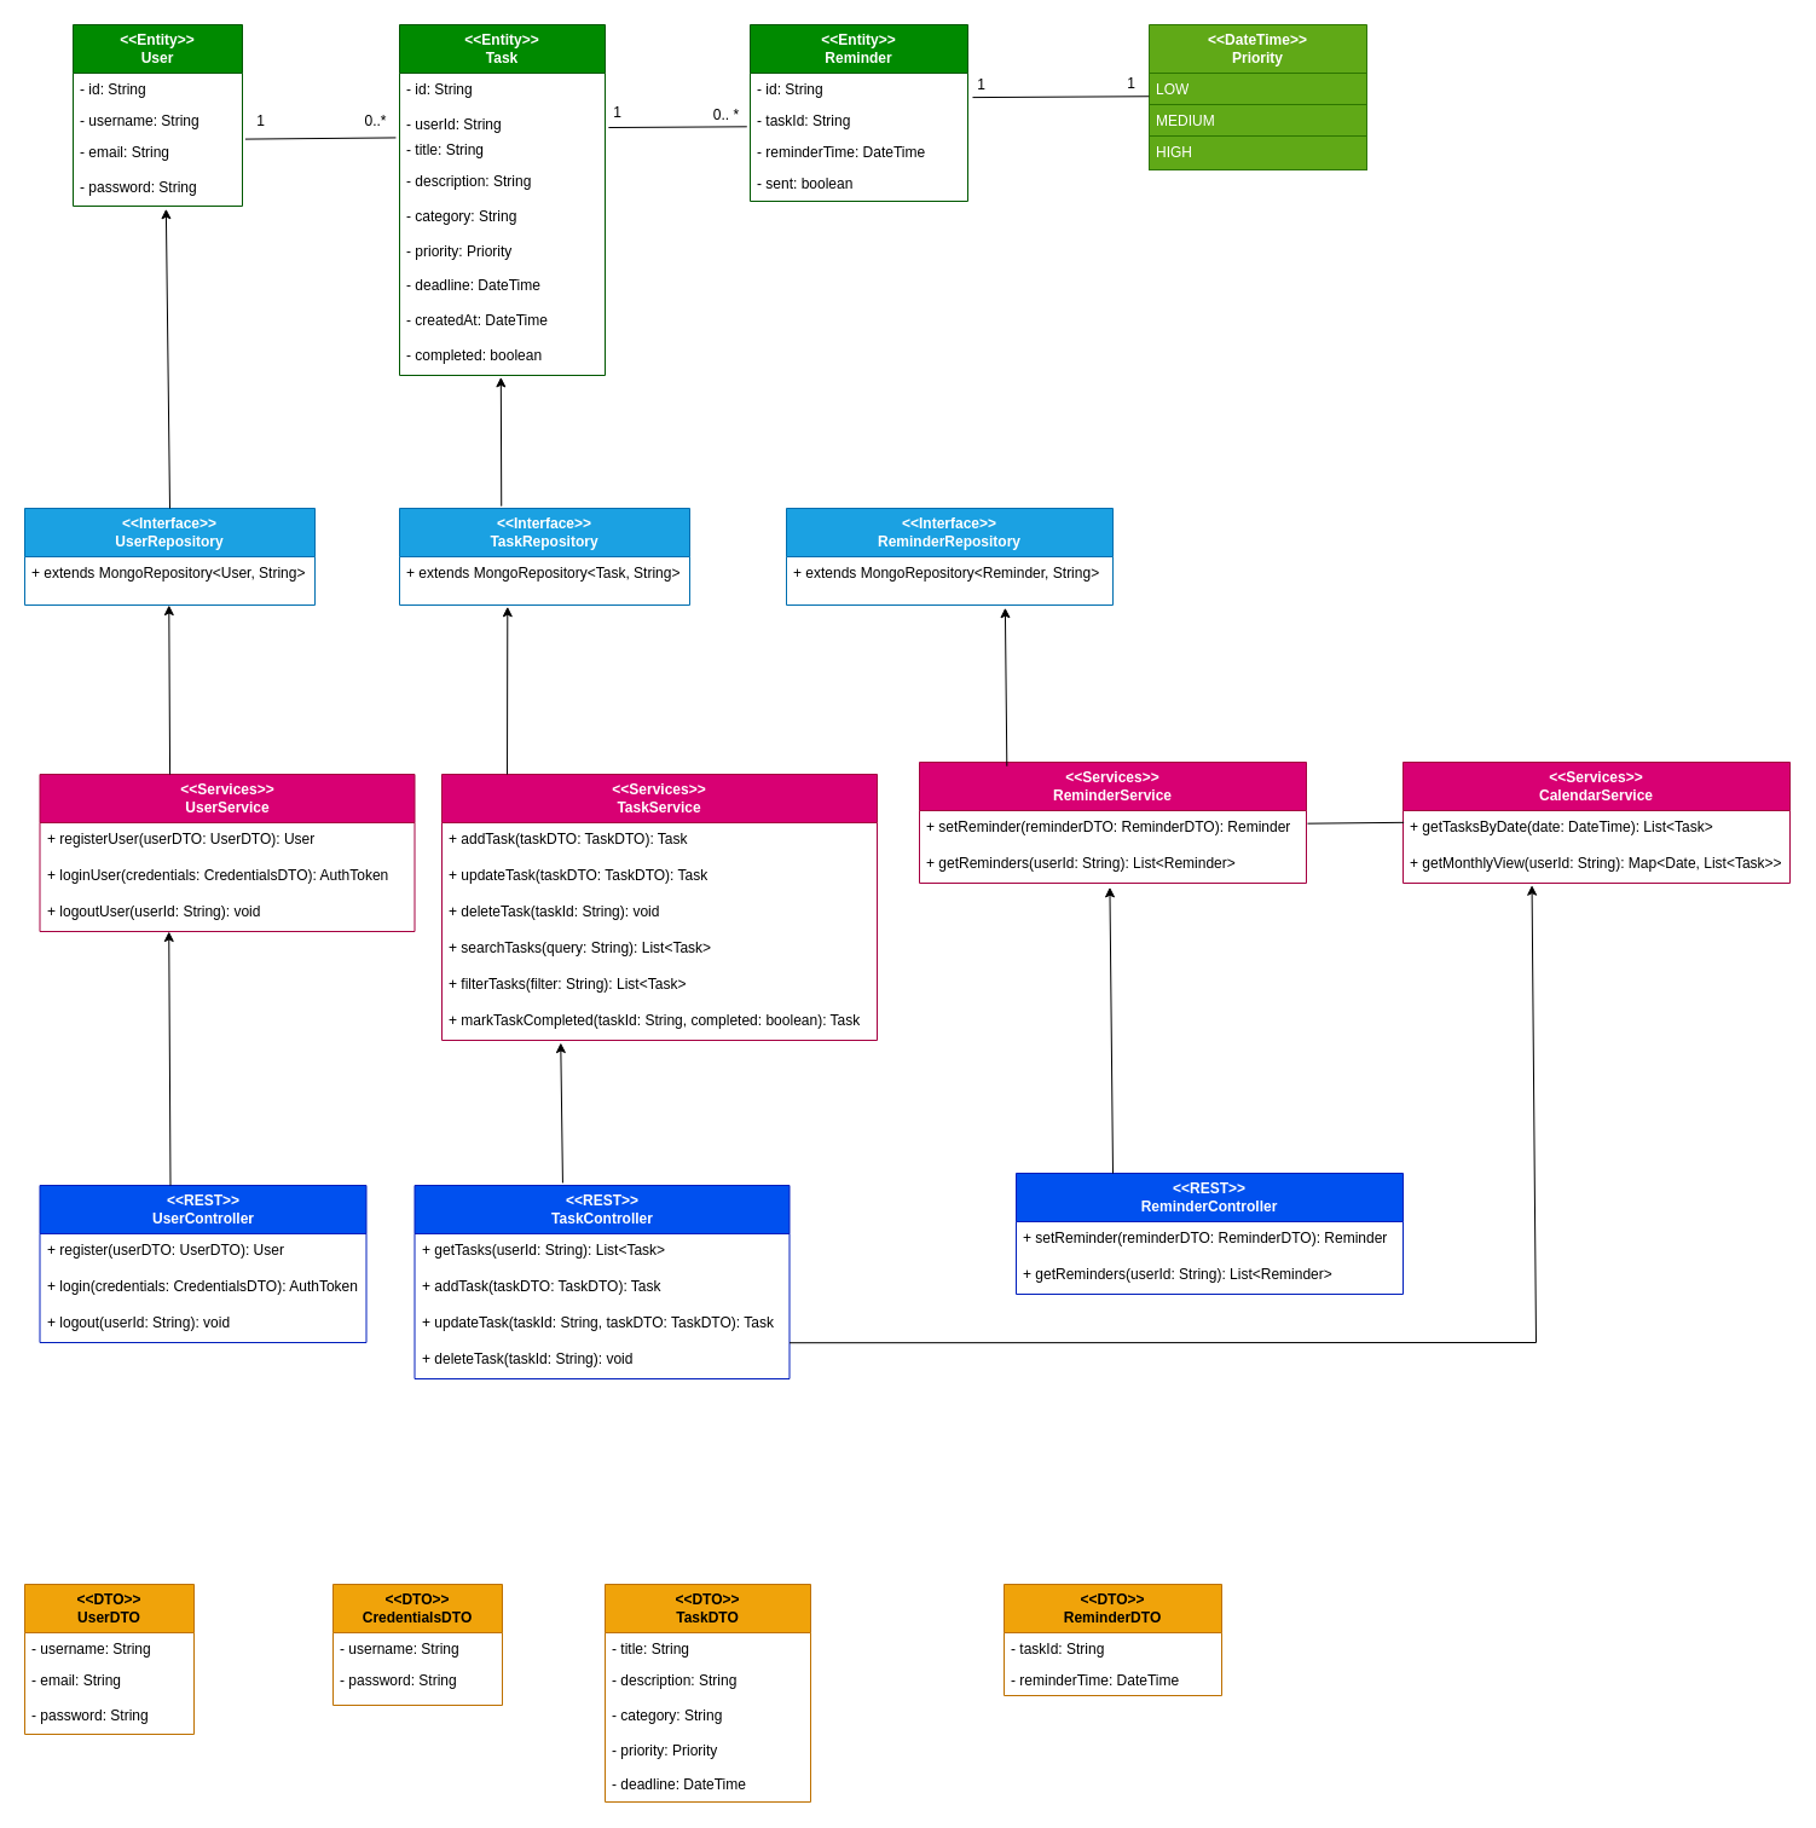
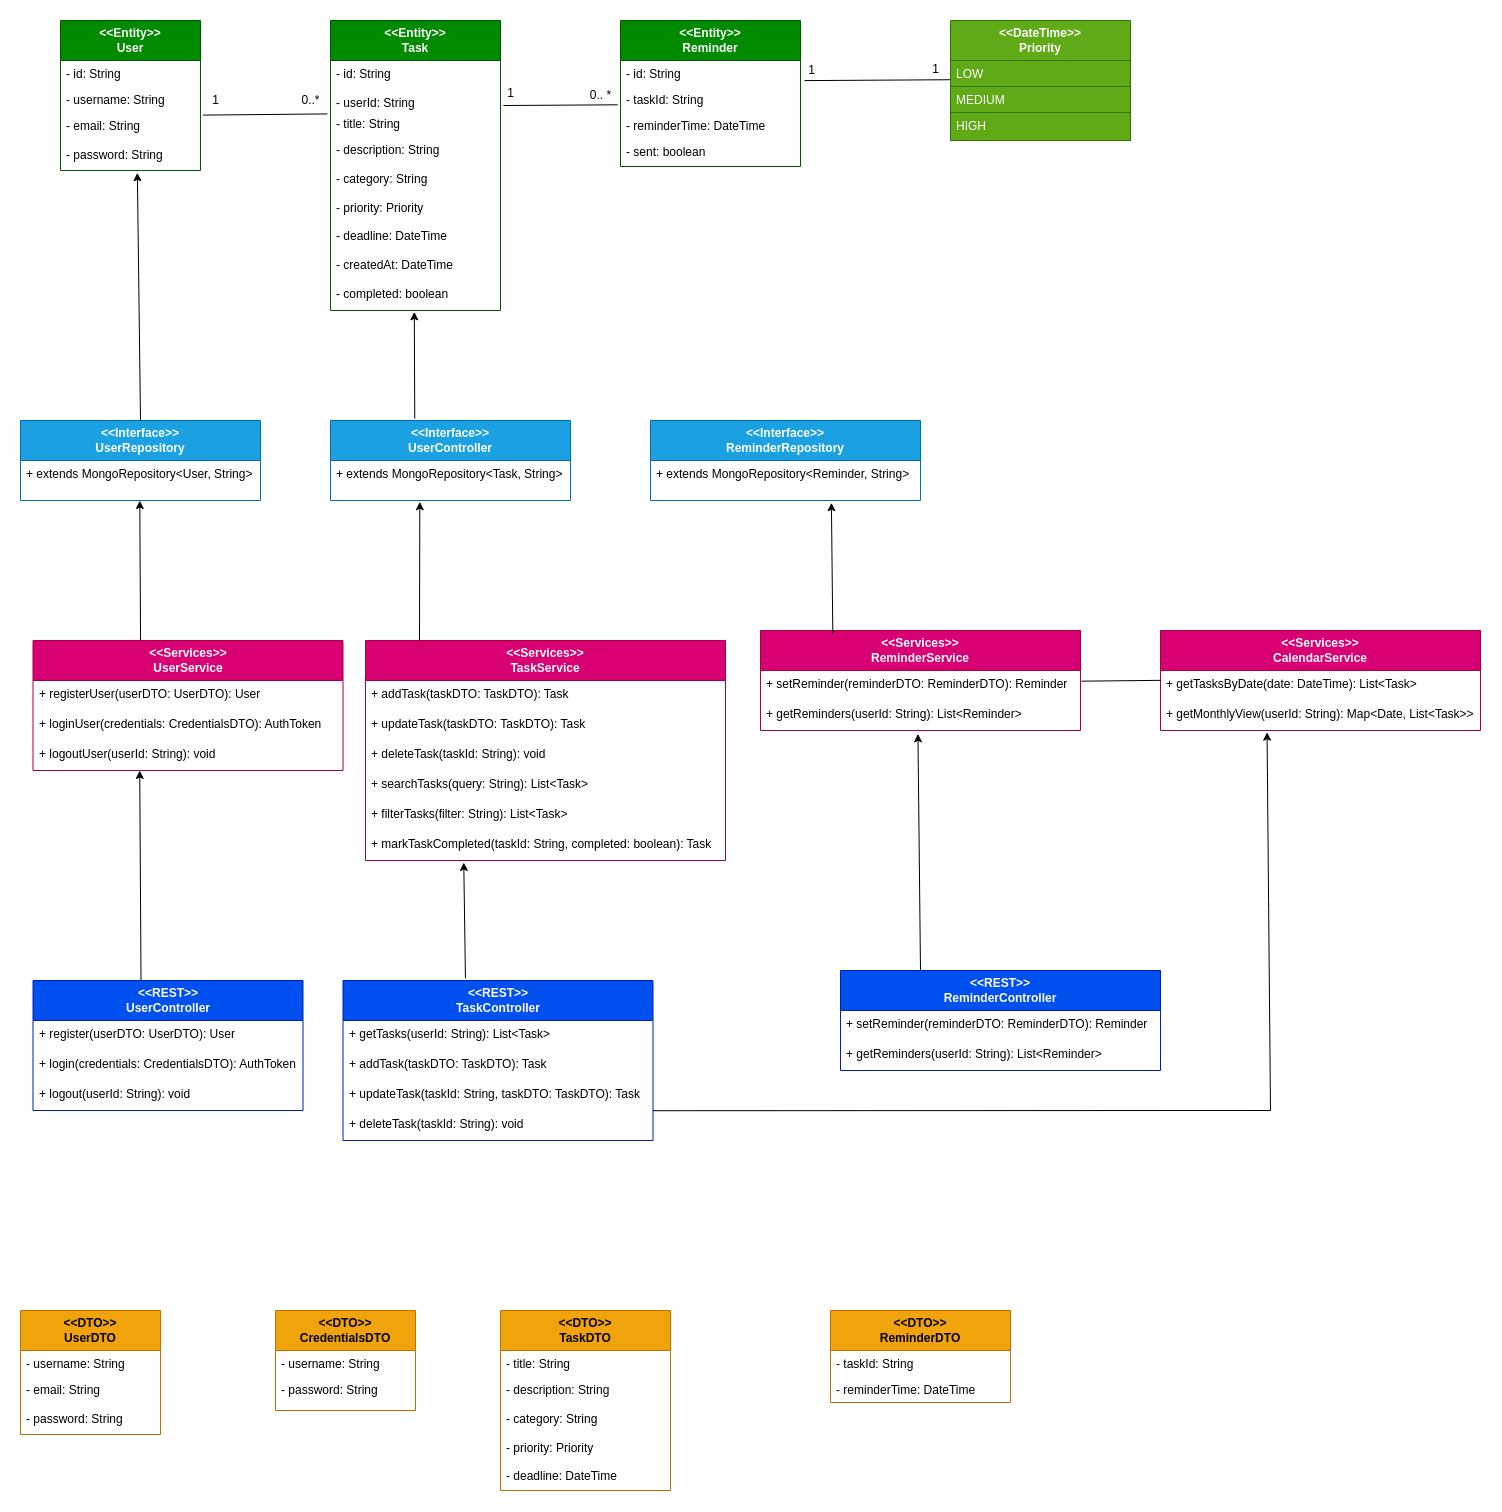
- <mxCell id="21" value="&lt;div&gt;&amp;lt;&amp;lt;Interface&amp;gt;&amp;gt;&lt;/div&gt;&lt;div&gt;TaskRepository&lt;/div&gt;" style="swimlane;fontStyle=1;childLayout=stackLayout;horizontal=1;startSize=40;fillColor=#1ba1e2;horizontalStack=0;resizeParent=1;resizeParentMax=0;resizeLast=0;collapsible=1;marginBottom=0;whiteSpace=wrap;html=1;fontColor=#ffffff;strokeColor=#006EAF;" parent="1" vertex="1"><mxGeometry x="330" y="420" width="240" height="80" as="geometry" /></mxCell>
+ <mxCell id="21" value="&lt;div&gt;&amp;lt;&amp;lt;Interface&amp;gt;&amp;gt;&lt;/div&gt;&lt;div&gt;UserController&lt;/div&gt;" style="swimlane;fontStyle=1;childLayout=stackLayout;horizontal=1;startSize=40;fillColor=#1ba1e2;horizontalStack=0;resizeParent=1;resizeParentMax=0;resizeLast=0;collapsible=1;marginBottom=0;whiteSpace=wrap;html=1;fontColor=#ffffff;strokeColor=#006EAF;" parent="1" vertex="1"><mxGeometry x="330" y="420" width="240" height="80" as="geometry" /></mxCell>
